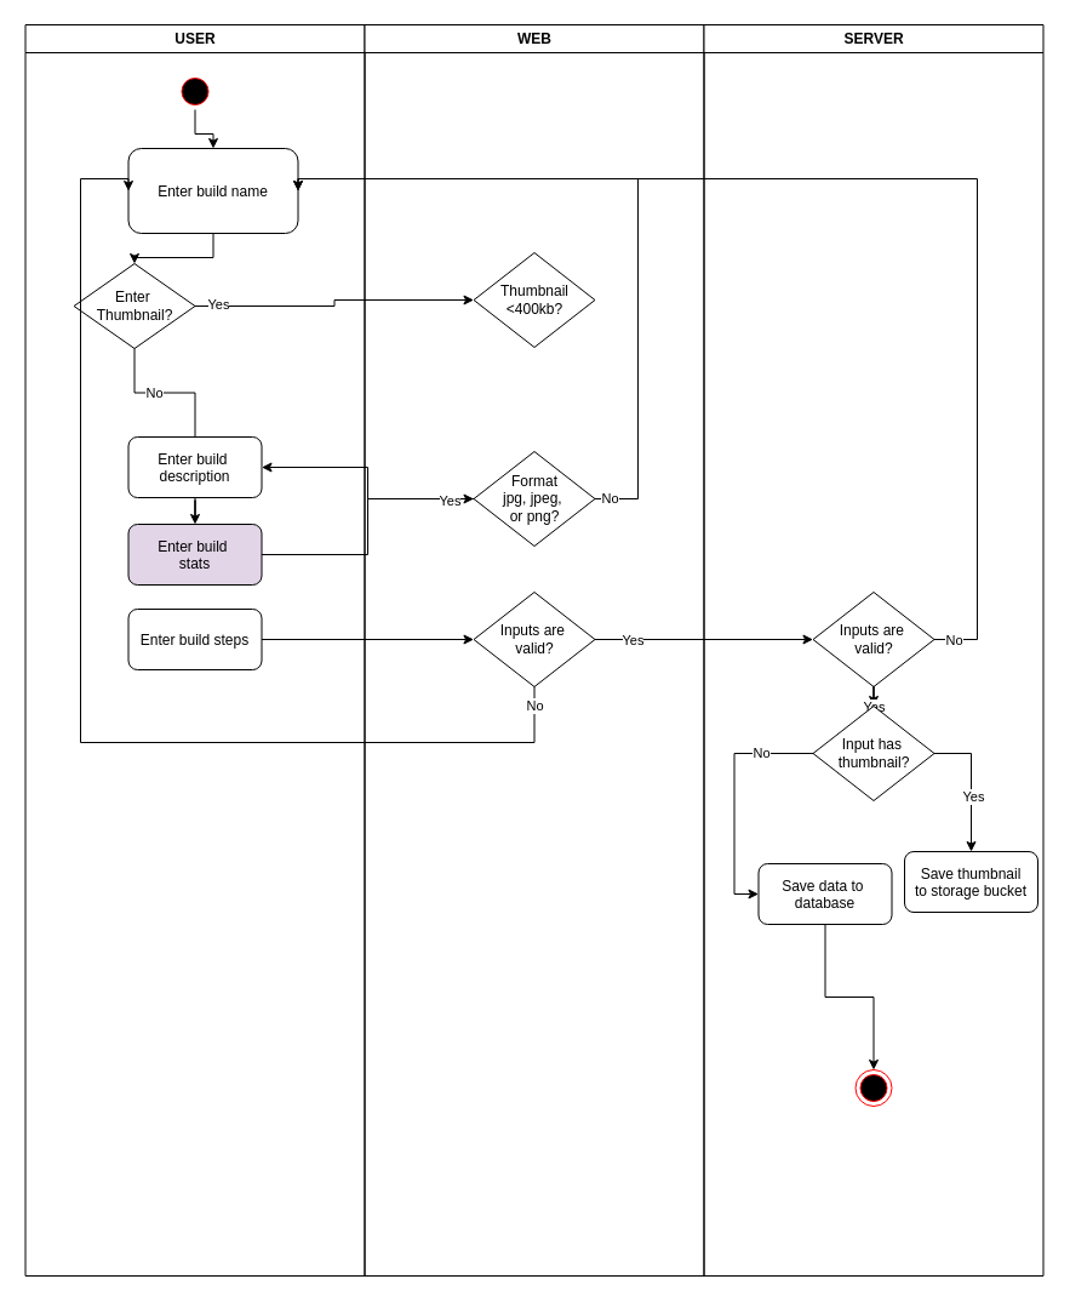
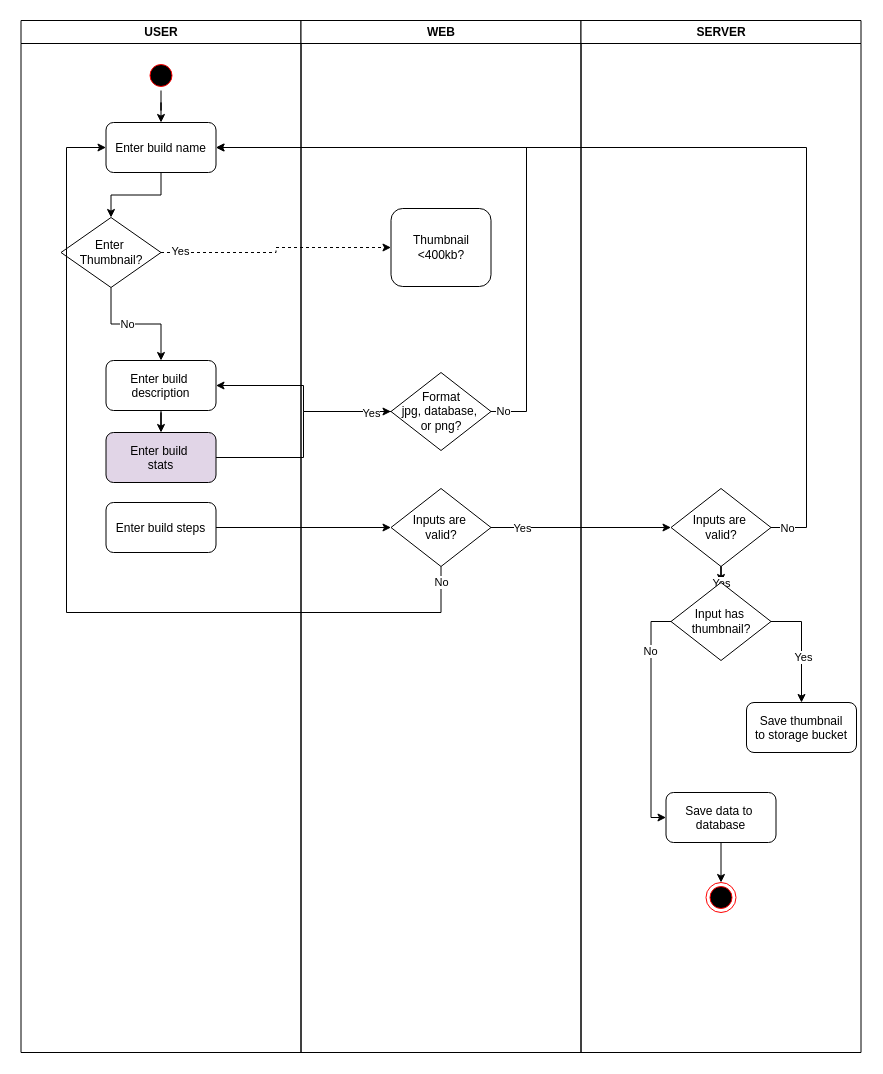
- <mxCell id="6" value="Enter build name" style="rounded=1;" vertex="1" parent="2"><mxGeometry x="85" y="102" width="140" height="70" as="geometry" /></mxCell>
+ <mxCell id="6" value="Enter build name" style="rounded=1;" vertex="1" parent="2"><mxGeometry x="85" y="102" width="110" height="50" as="geometry" /></mxCell>
- <mxCell id="32" style="edgeStyle=orthogonalEdgeStyle;rounded=0;orthogonalLoop=1;jettySize=auto;html=1;entryX=0;entryY=0.5;entryDx=0;entryDy=0;" edge="1" parent="1" source="14" target="16"><mxGeometry relative="1" as="geometry" /></mxCell>
+ <mxCell id="32" style="edgeStyle=orthogonalEdgeStyle;rounded=0;orthogonalLoop=1;jettySize=auto;html=1;entryX=0;entryY=0.5;entryDx=0;entryDy=0;dashed=1;" edge="1" parent="1" source="14" target="16"><mxGeometry relative="1" as="geometry" /></mxCell>
- <mxCell id="16" value="Thumbnail&lt;div&gt;&amp;lt;400kb?&lt;/div&gt;" style="rhombus;whiteSpace=wrap;html=1;" vertex="1" parent="15"><mxGeometry x="90" y="188" width="100" height="78" as="geometry" /></mxCell>
+ <mxCell id="16" value="Thumbnail&lt;div&gt;&amp;lt;400kb?&lt;/div&gt;" style="whiteSpace=wrap;html=1;rounded=1;" vertex="1" parent="15"><mxGeometry x="90" y="188" width="100" height="78" as="geometry" /></mxCell>
- <mxCell id="12" style="edgeStyle=orthogonalEdgeStyle;rounded=0;orthogonalLoop=1;jettySize=auto;html=1;endArrow=none;" edge="1" parent="2" source="14" target="8"><mxGeometry relative="1" as="geometry" /></mxCell>
+ <mxCell id="12" style="edgeStyle=orthogonalEdgeStyle;rounded=0;orthogonalLoop=1;jettySize=auto;html=1;" edge="1" parent="2" source="14" target="8"><mxGeometry relative="1" as="geometry" /></mxCell>
- <mxCell id="18" value="&lt;div&gt;Format&lt;/div&gt;&lt;div&gt;jpg, jpeg,&amp;nbsp;&lt;/div&gt;&lt;div&gt;or png?&lt;/div&gt;" style="rhombus;whiteSpace=wrap;html=1;" vertex="1" parent="15"><mxGeometry x="90" y="352" width="100" height="78" as="geometry" /></mxCell>
+ <mxCell id="18" value="&lt;div&gt;Format&lt;/div&gt;&lt;div&gt;jpg, database,&amp;nbsp;&lt;/div&gt;&lt;div&gt;or png?&lt;/div&gt;" style="rhombus;whiteSpace=wrap;html=1;" vertex="1" parent="15"><mxGeometry x="90" y="352" width="100" height="78" as="geometry" /></mxCell>
- <mxCell id="29" value="Save data to &#10;database" style="rounded=1;" vertex="1" parent="19"><mxGeometry x="45" y="692" width="110" height="50" as="geometry" /></mxCell>
+ <mxCell id="29" value="Save data to &#10;database" style="rounded=1;" vertex="1" parent="19"><mxGeometry x="85" y="772" width="110" height="50" as="geometry" /></mxCell>
